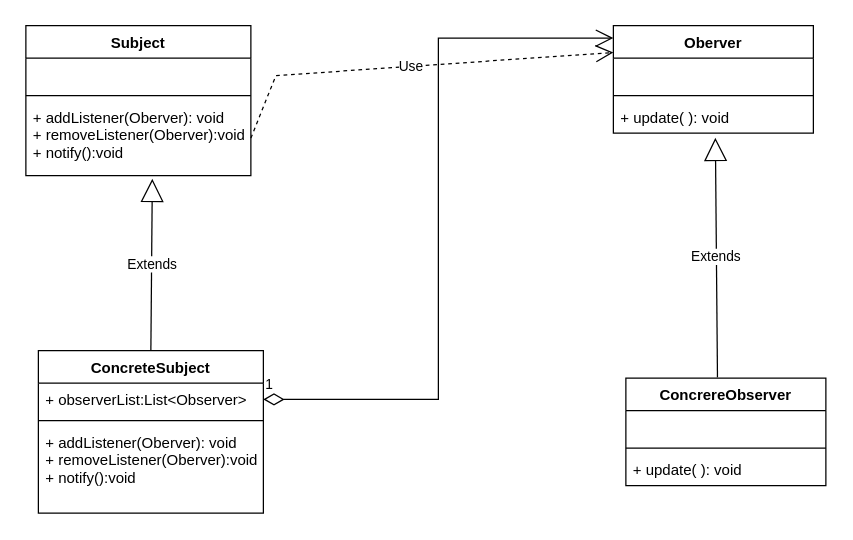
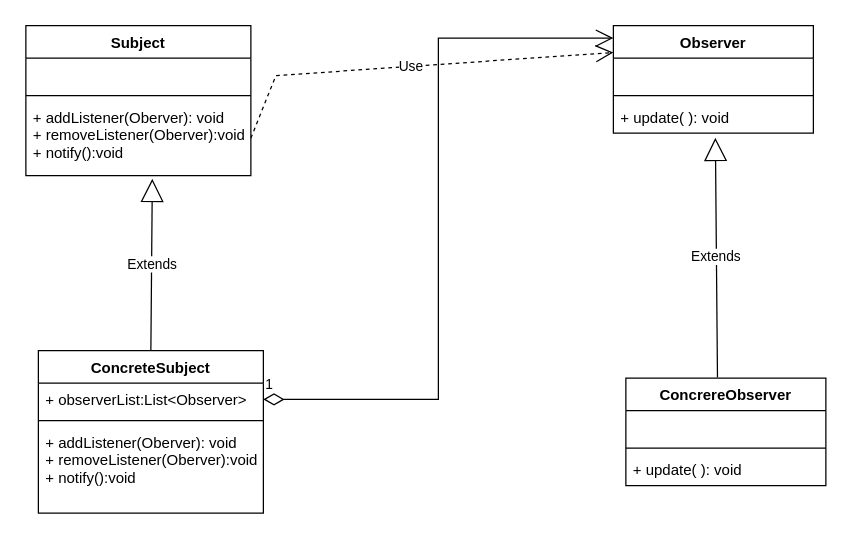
- <mxCell id="10" value="Oberver" style="swimlane;fontStyle=1;align=center;verticalAlign=top;childLayout=stackLayout;horizontal=1;startSize=26;horizontalStack=0;resizeParent=1;resizeParentMax=0;resizeLast=0;collapsible=1;marginBottom=0;" vertex="1" parent="1"><mxGeometry x="490" y="20" width="160" height="86" as="geometry" /></mxCell>
+ <mxCell id="10" value="Observer" style="swimlane;fontStyle=1;align=center;verticalAlign=top;childLayout=stackLayout;horizontal=1;startSize=26;horizontalStack=0;resizeParent=1;resizeParentMax=0;resizeLast=0;collapsible=1;marginBottom=0;" vertex="1" parent="1"><mxGeometry x="490" y="20" width="160" height="86" as="geometry" /></mxCell>
